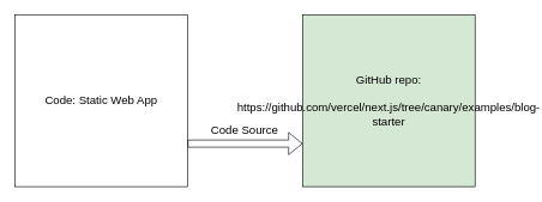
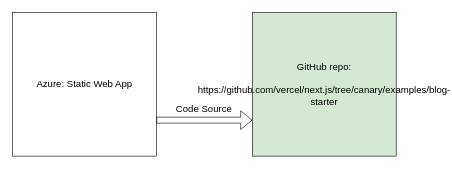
- <mxCell id="2" value="&lt;div&gt;&lt;font style=&quot;font-size: 16px;&quot;&gt;Code: Static Web App&lt;/font&gt;&lt;/div&gt;" style="whiteSpace=wrap;html=1;aspect=fixed;" vertex="1" parent="1"><mxGeometry x="20" y="20" width="240" height="240" as="geometry" /></mxCell>
+ <mxCell id="2" value="&lt;div&gt;&lt;font style=&quot;font-size: 16px;&quot;&gt;Azure: Static Web App&lt;/font&gt;&lt;/div&gt;" style="whiteSpace=wrap;html=1;aspect=fixed;" vertex="1" parent="1"><mxGeometry x="20" y="20" width="240" height="240" as="geometry" /></mxCell>
